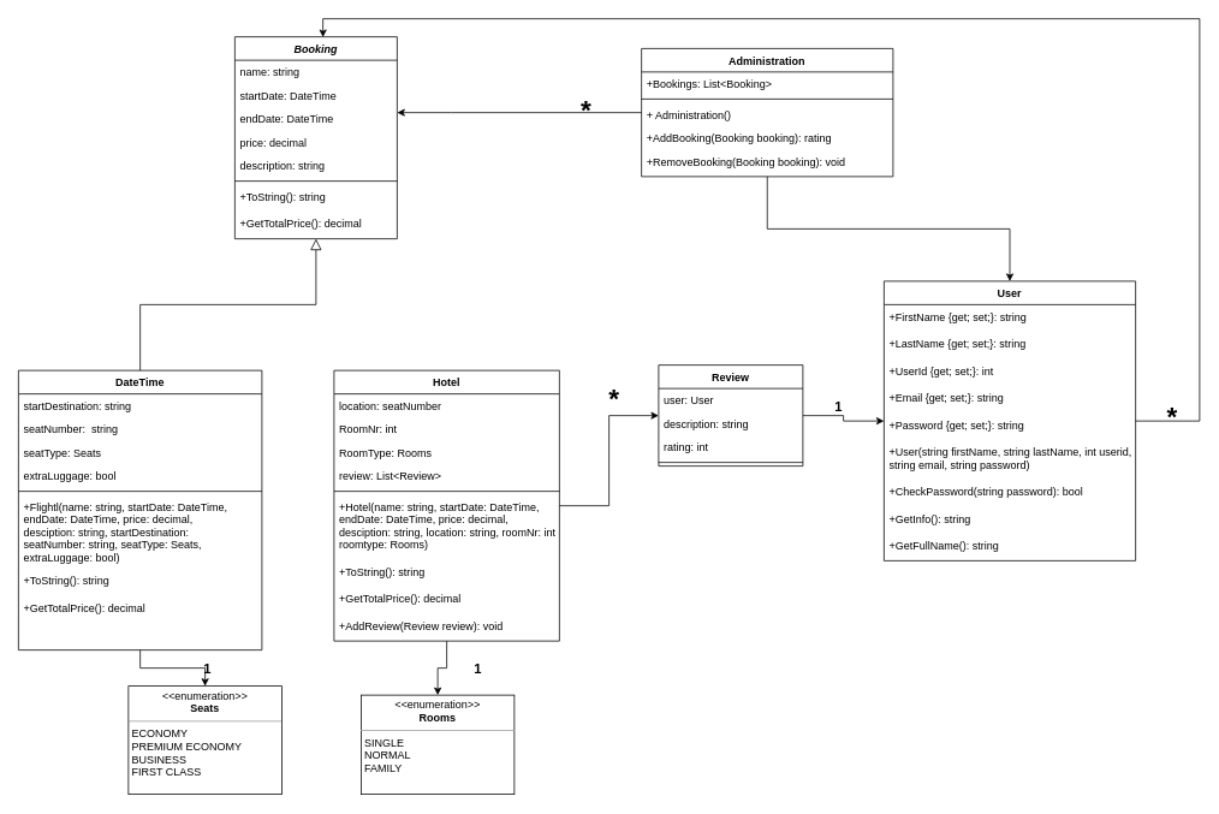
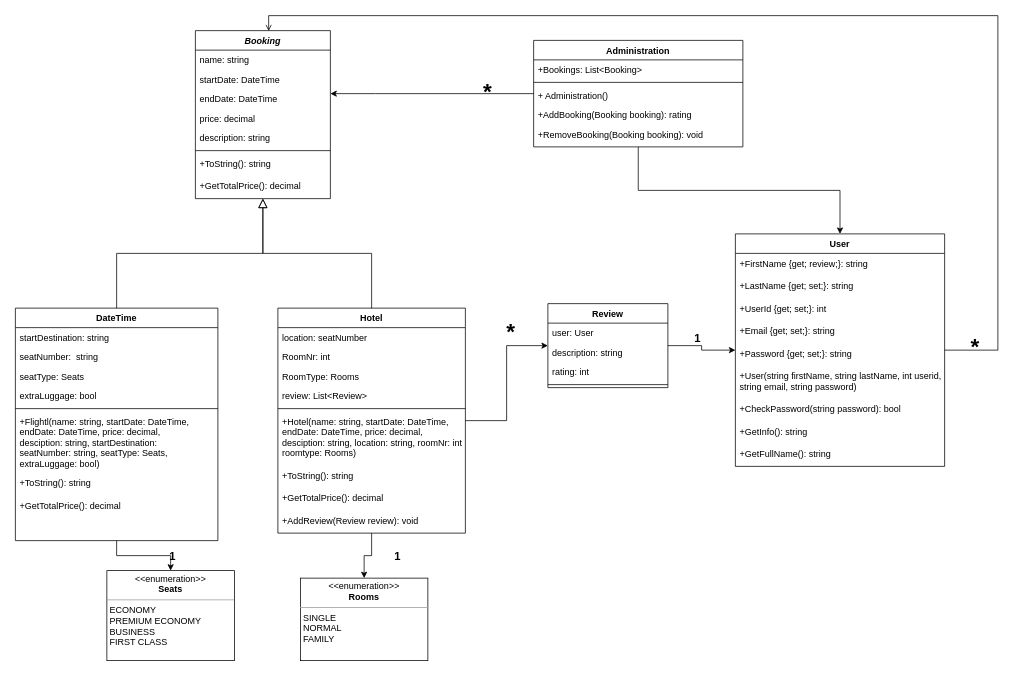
- <mxCell id="35" style="edgeStyle=orthogonalEdgeStyle;rounded=0;orthogonalLoop=1;jettySize=auto;html=1;entryX=0.543;entryY=0.002;entryDx=0;entryDy=0;entryPerimeter=0;" parent="1" source="36" target="2" edge="1"><mxGeometry relative="1" as="geometry"><Array as="points"><mxPoint x="1330" y="466" /><mxPoint x="1330" y="20" /><mxPoint x="358" y="20" /></Array></mxGeometry></mxCell>
+ <mxCell id="35" style="edgeStyle=orthogonalEdgeStyle;rounded=0;orthogonalLoop=1;jettySize=auto;html=1;entryX=0.543;entryY=0.002;entryDx=0;entryDy=0;entryPerimeter=0;endArrow=open;" parent="1" source="36" target="2" edge="1"><mxGeometry relative="1" as="geometry"><Array as="points"><mxPoint x="1330" y="466" /><mxPoint x="1330" y="20" /><mxPoint x="358" y="20" /></Array></mxGeometry></mxCell>
+ <mxCell id="34" value="" style="endArrow=block;endSize=10;endFill=0;shadow=0;strokeWidth=1;rounded=0;edgeStyle=elbowEdgeStyle;elbow=vertical;" parent="1" source="24" target="2" edge="1"><mxGeometry width="160" relative="1" as="geometry"><mxPoint x="150" y="223" as="sourcePoint" /><mxPoint x="250" y="121" as="targetPoint" /></mxGeometry></mxCell>
- <mxCell id="37" value="+FirstName {get; set;}: string" style="text;strokeColor=none;fillColor=none;align=left;verticalAlign=top;spacingLeft=4;spacingRight=4;overflow=hidden;rotatable=0;points=[[0,0.5],[1,0.5]];portConstraint=eastwest;" parent="36" vertex="1"><mxGeometry y="26" width="279" height="30" as="geometry" /></mxCell>
+ <mxCell id="37" value="+FirstName {get; review;}: string" style="text;strokeColor=none;fillColor=none;align=left;verticalAlign=top;spacingLeft=4;spacingRight=4;overflow=hidden;rotatable=0;points=[[0,0.5],[1,0.5]];portConstraint=eastwest;" parent="36" vertex="1"><mxGeometry y="26" width="279" height="30" as="geometry" /></mxCell>
